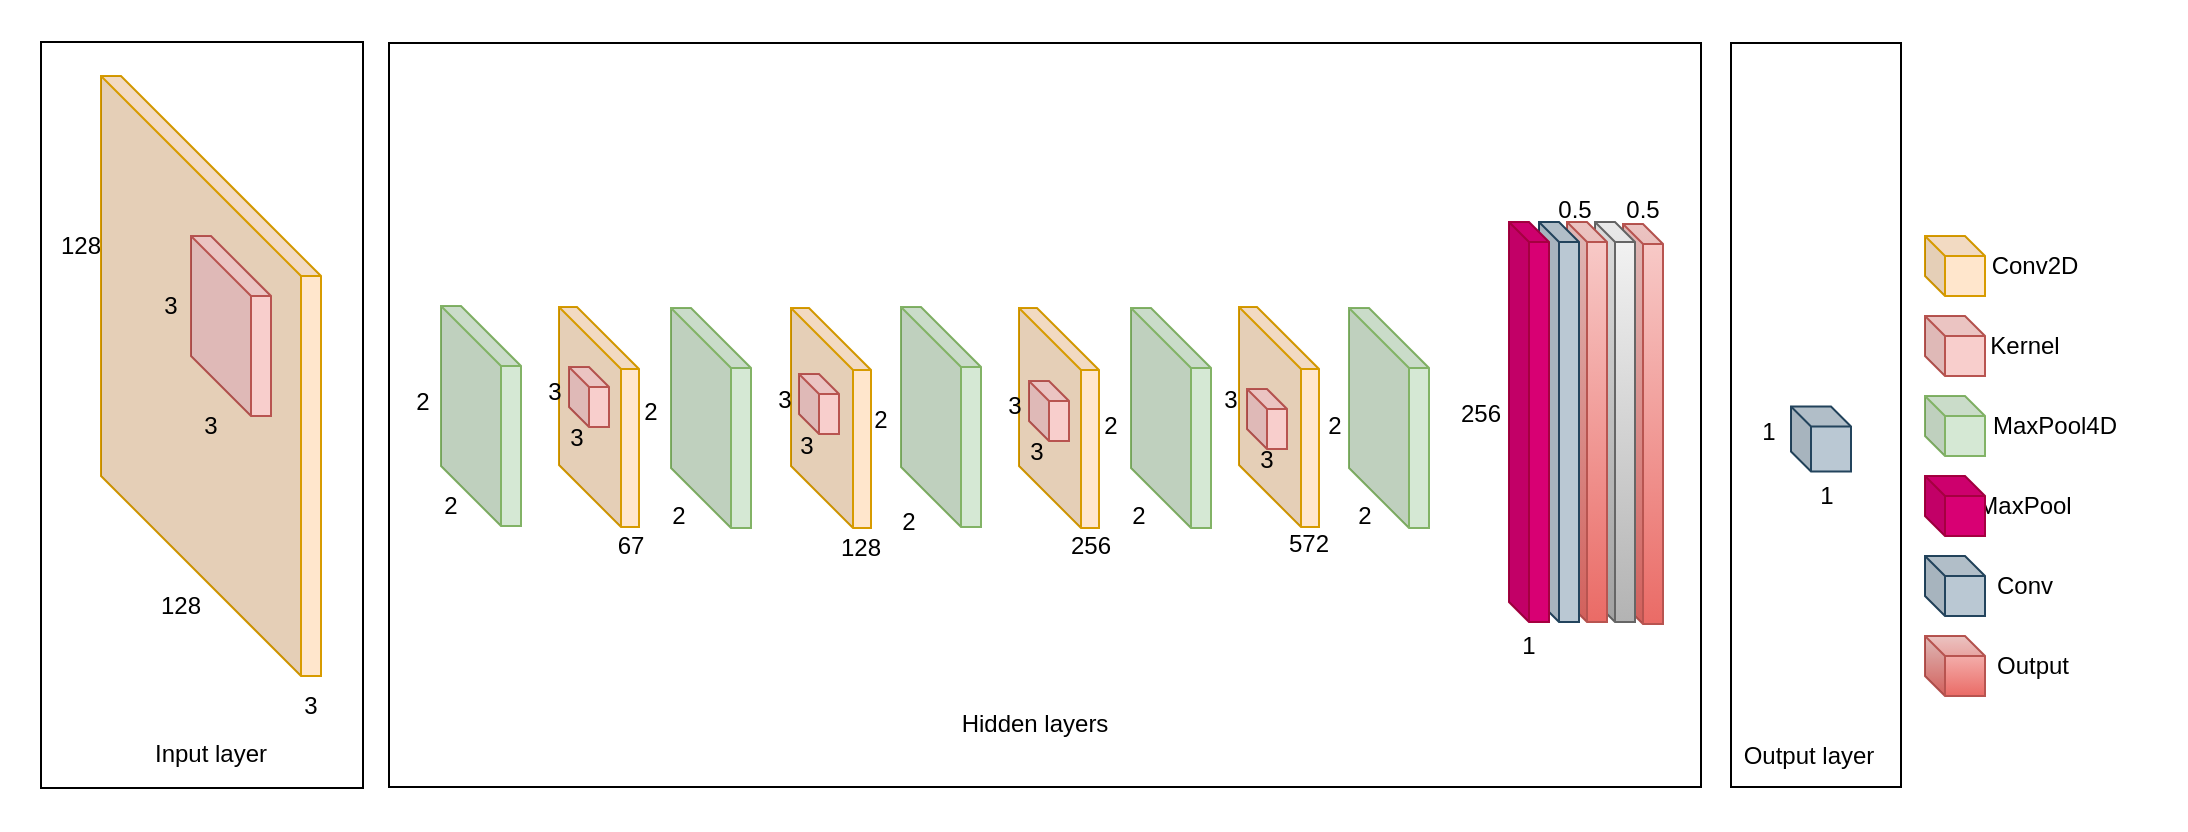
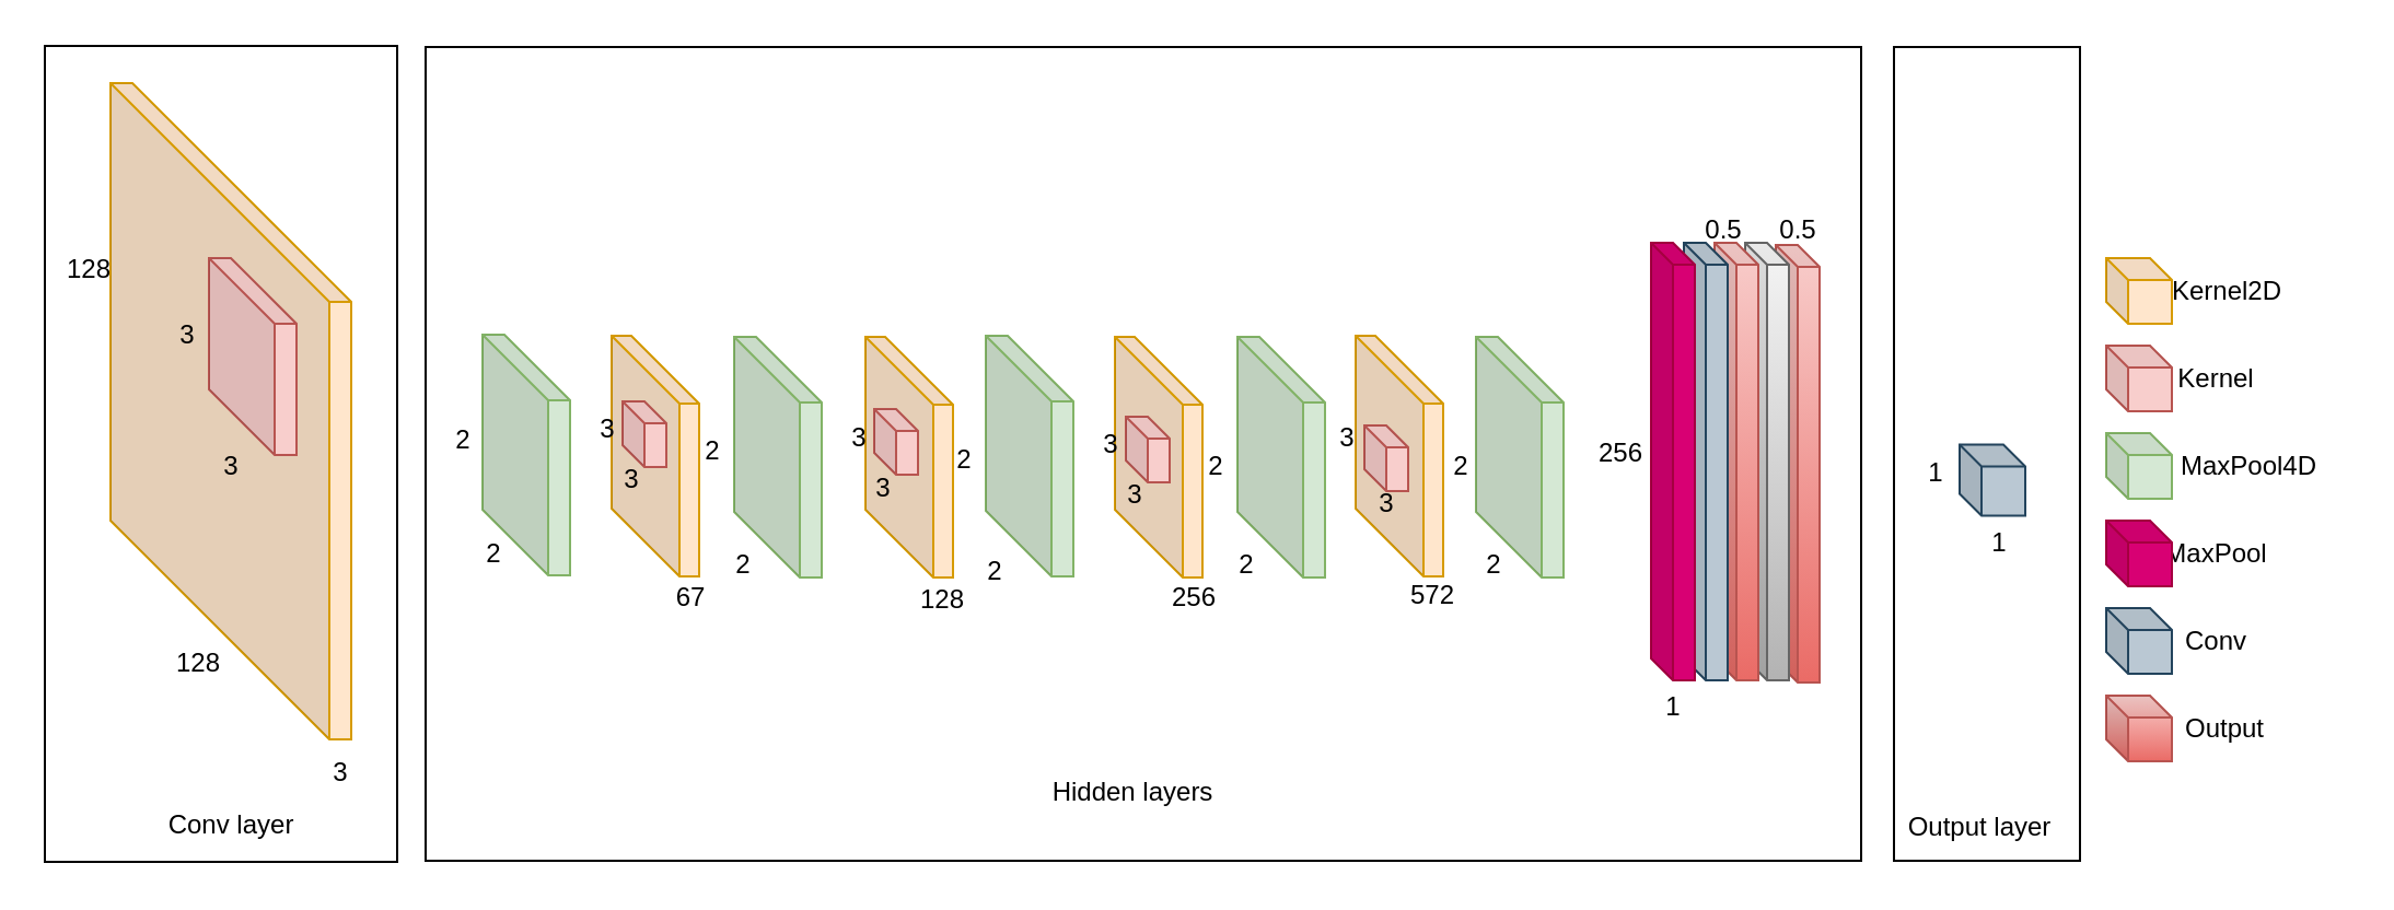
- <mxCell id="20" value="Conv2D" style="text;html=1;align=center;verticalAlign=middle;resizable=0;points=[];autosize=1;strokeColor=none;fillColor=none;" vertex="1" parent="1"><mxGeometry x="982" y="117.5" width="70" height="30" as="geometry" /></mxCell>
+ <mxCell id="20" value="Kernel2D" style="text;html=1;align=center;verticalAlign=middle;resizable=0;points=[];autosize=1;strokeColor=none;fillColor=none;" vertex="1" parent="1"><mxGeometry x="982" y="117.5" width="70" height="30" as="geometry" /></mxCell>
- <mxCell id="33" value="Input layer" style="text;html=1;align=center;verticalAlign=middle;resizable=0;points=[];autosize=1;strokeColor=none;fillColor=none;" vertex="1" parent="1"><mxGeometry x="68" y="363.5" width="74" height="26" as="geometry" /></mxCell>
+ <mxCell id="33" value="Conv layer" style="text;html=1;align=center;verticalAlign=middle;resizable=0;points=[];autosize=1;strokeColor=none;fillColor=none;" vertex="1" parent="1"><mxGeometry x="68" y="363.5" width="74" height="26" as="geometry" /></mxCell>
